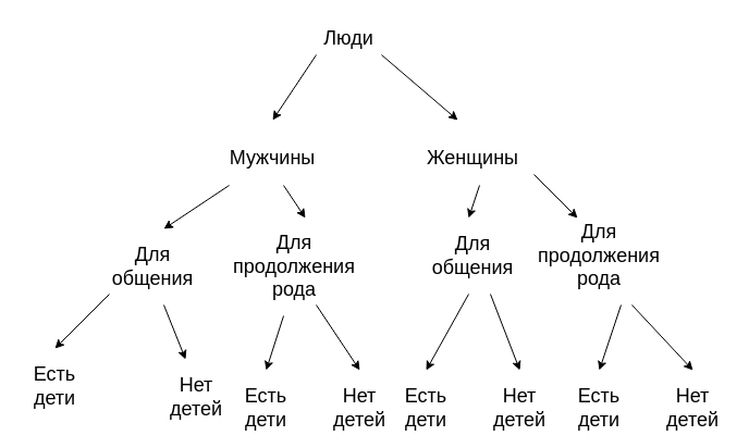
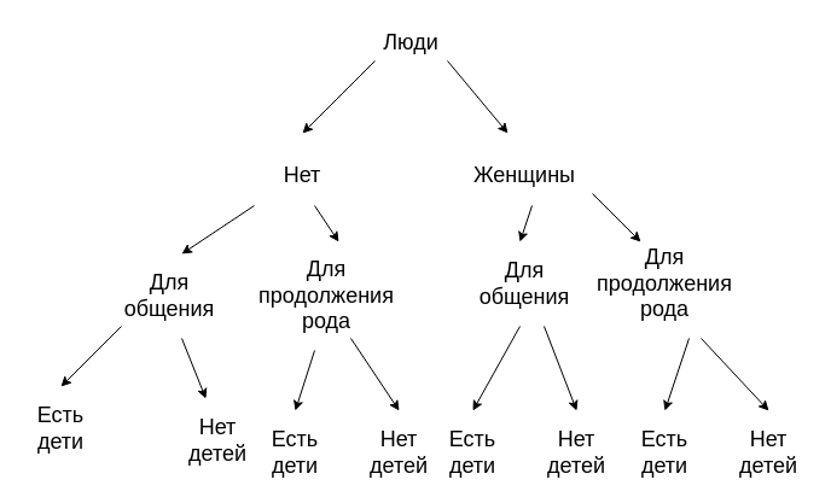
- <mxCell id="2" value="&lt;font style=&quot;font-size: 18px;&quot;&gt;Люди&lt;br&gt;&lt;/font&gt;" style="text;html=1;strokeColor=none;fillColor=none;align=center;verticalAlign=middle;whiteSpace=wrap;rounded=0;" vertex="1" parent="1"><mxGeometry x="290" y="20" width="60" height="30" as="geometry" /></mxCell>
+ <mxCell id="2" value="&lt;font style=&quot;font-size: 18px;&quot;&gt;Люди&lt;br&gt;&lt;/font&gt;" style="text;html=1;strokeColor=none;fillColor=none;align=center;verticalAlign=middle;whiteSpace=wrap;rounded=0;" vertex="1" parent="1"><mxGeometry x="310" y="20" width="60" height="30" as="geometry" /></mxCell>
- <mxCell id="4" value="Мужчины" style="text;html=1;strokeColor=none;fillColor=none;align=center;verticalAlign=middle;whiteSpace=wrap;rounded=0;fontSize=18;" vertex="1" parent="1"><mxGeometry x="220" y="130" width="60" height="30" as="geometry" /></mxCell>
+ <mxCell id="4" value="Нет" style="text;html=1;strokeColor=none;fillColor=none;align=center;verticalAlign=middle;whiteSpace=wrap;rounded=0;fontSize=18;" vertex="1" parent="1"><mxGeometry x="220" y="130" width="60" height="30" as="geometry" /></mxCell>
